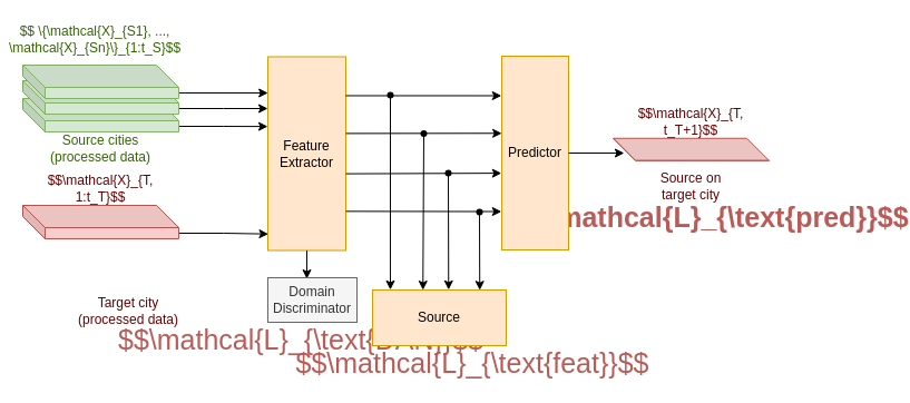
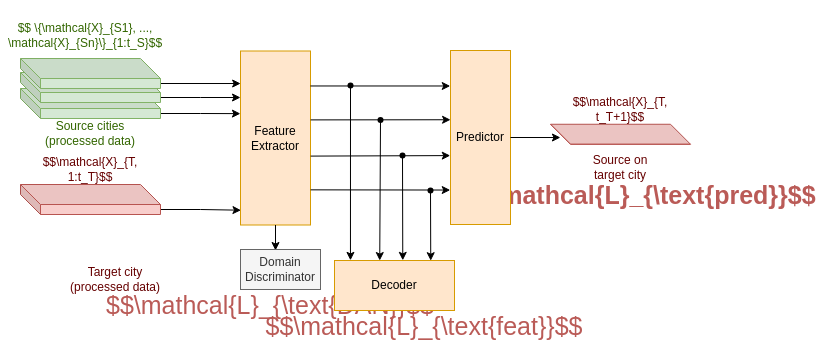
- <mxCell id="33" value="Source" style="rounded=0;whiteSpace=wrap;html=1;fillColor=#ffe6cc;strokeColor=#d79b00;" parent="1" vertex="1"><mxGeometry x="334" y="260" width="120" height="50" as="geometry" /></mxCell>
+ <mxCell id="33" value="Decoder" style="rounded=0;whiteSpace=wrap;html=1;fillColor=#ffe6cc;strokeColor=#d79b00;" parent="1" vertex="1"><mxGeometry x="334" y="260" width="120" height="50" as="geometry" /></mxCell>
